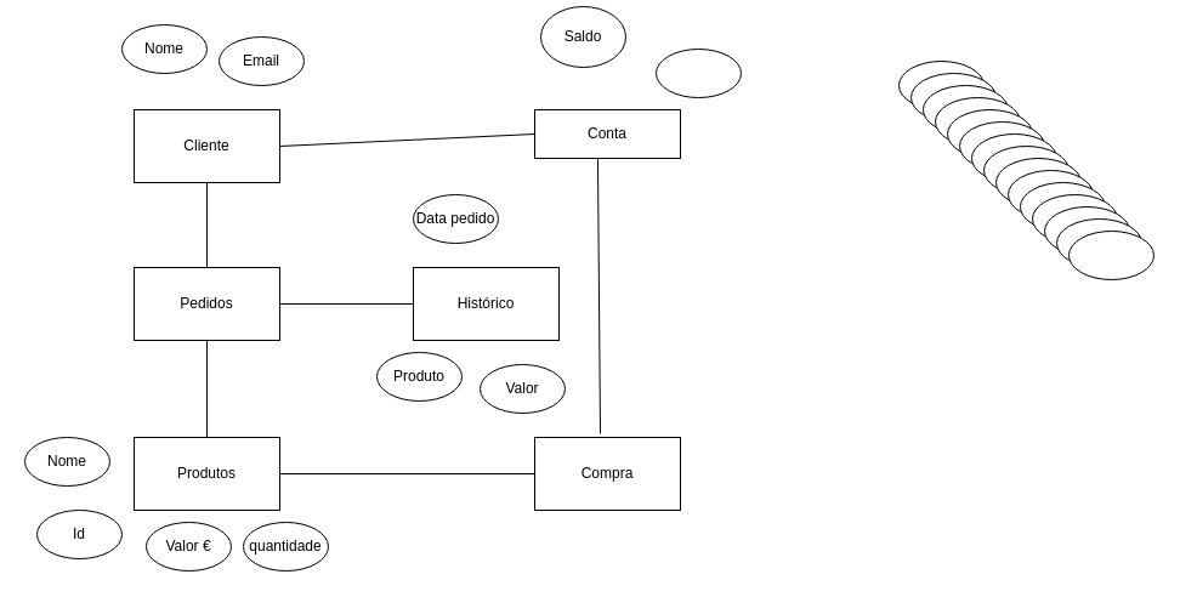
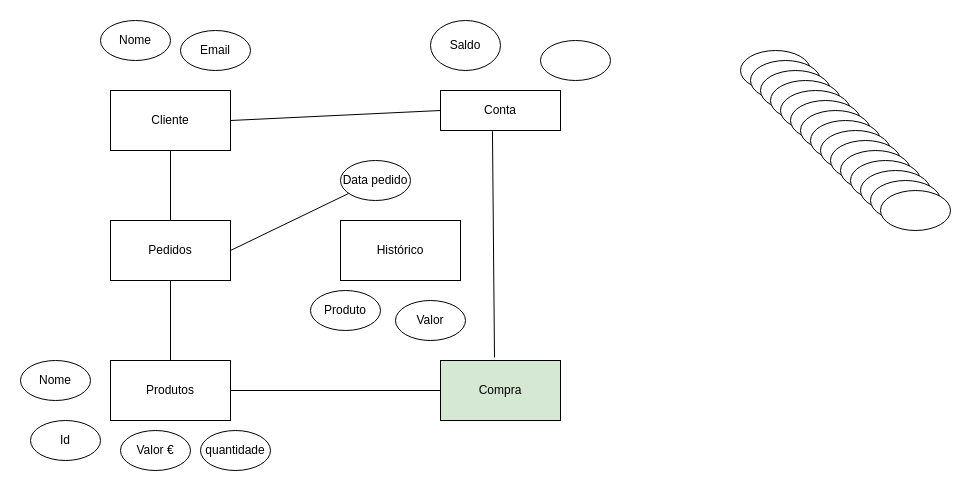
- <mxCell id="17" value="Saldo" style="ellipse;whiteSpace=wrap;html=1;" vertex="1" parent="1"><mxGeometry x="445" y="5" width="70" height="50" as="geometry" /></mxCell>
+ <mxCell id="17" value="Saldo" style="ellipse;whiteSpace=wrap;html=1;" vertex="1" parent="1"><mxGeometry x="430" y="20" width="70" height="50" as="geometry" /></mxCell>
- <mxCell id="11" value="" style="endArrow=none;html=1;rounded=0;exitX=1;exitY=0.5;exitDx=0;exitDy=0;entryX=0;entryY=0.5;entryDx=0;entryDy=0;" edge="1" parent="1" source="7" target="3"><mxGeometry width="50" height="50" relative="1" as="geometry"><mxPoint x="450" y="320" as="sourcePoint" /><mxPoint x="500" y="270" as="targetPoint" /></mxGeometry></mxCell>
+ <mxCell id="11" value="" style="endArrow=none;html=1;rounded=0;exitX=1;exitY=0.5;exitDx=0;exitDy=0;" edge="1" parent="1" source="7" target="36"><mxGeometry width="50" height="50" relative="1" as="geometry"><mxPoint x="450" y="320" as="sourcePoint" /><mxPoint x="500" y="270" as="targetPoint" /></mxGeometry></mxCell>
- <mxCell id="4" value="Compra" style="rounded=0;whiteSpace=wrap;html=1;" vertex="1" parent="1"><mxGeometry x="440" y="360" width="120" height="60" as="geometry" /></mxCell>
+ <mxCell id="4" value="Compra" style="rounded=0;whiteSpace=wrap;html=1;fillColor=#d5e8d4;" vertex="1" parent="1"><mxGeometry x="440" y="360" width="120" height="60" as="geometry" /></mxCell>
